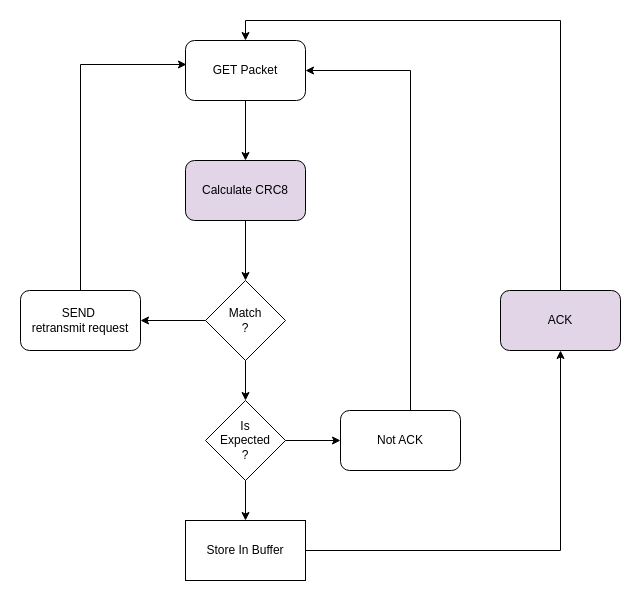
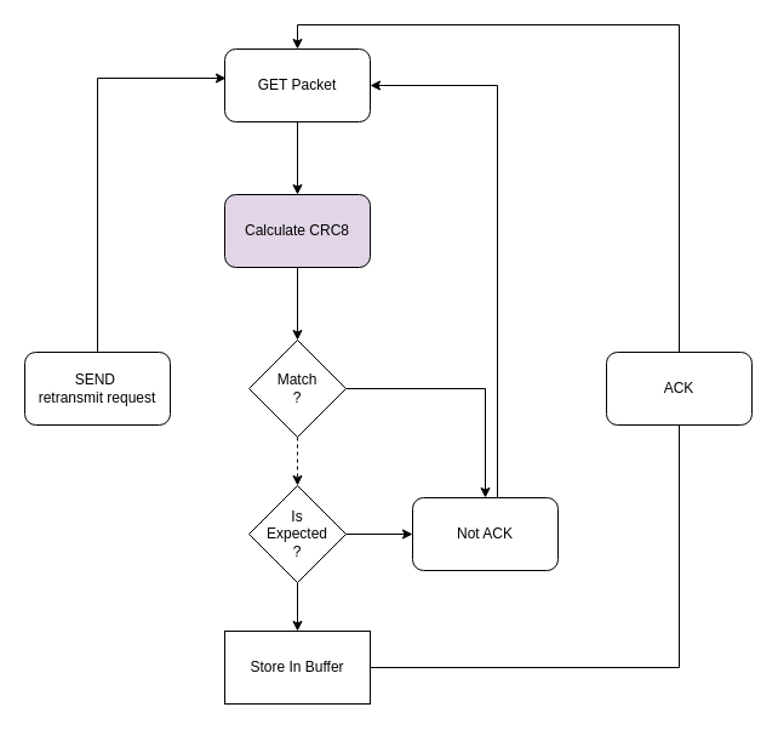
- <mxCell id="7" value="" style="edgeStyle=orthogonalEdgeStyle;rounded=0;orthogonalLoop=1;jettySize=auto;html=1;" edge="1" parent="1" source="8" target="9"><mxGeometry relative="1" as="geometry" /></mxCell>
+ <mxCell id="7" value="" style="edgeStyle=orthogonalEdgeStyle;rounded=0;orthogonalLoop=1;jettySize=auto;html=1;" edge="1" parent="1" source="8" target="16"><mxGeometry relative="1" as="geometry" /></mxCell>
- <mxCell id="18" value="ACK" style="rounded=1;whiteSpace=wrap;html=1;fillColor=#e1d5e7;" vertex="1" parent="1"><mxGeometry x="500" y="290" width="120" height="60" as="geometry" /></mxCell>
+ <mxCell id="18" value="ACK" style="rounded=1;whiteSpace=wrap;html=1;" vertex="1" parent="1"><mxGeometry x="500" y="290" width="120" height="60" as="geometry" /></mxCell>
- <mxCell id="13" style="edgeStyle=orthogonalEdgeStyle;rounded=0;orthogonalLoop=1;jettySize=auto;html=1;entryX=0.5;entryY=1;entryDx=0;entryDy=0;" edge="1" parent="1" source="14" target="18"><mxGeometry relative="1" as="geometry" /></mxCell>
+ <mxCell id="13" style="edgeStyle=orthogonalEdgeStyle;rounded=0;orthogonalLoop=1;jettySize=auto;html=1;entryX=0.5;entryY=1;entryDx=0;entryDy=0;endArrow=none;" edge="1" parent="1" source="14" target="18"><mxGeometry relative="1" as="geometry" /></mxCell>
- <mxCell id="6" value="" style="edgeStyle=orthogonalEdgeStyle;rounded=0;orthogonalLoop=1;jettySize=auto;html=1;" edge="1" parent="1" source="8" target="12"><mxGeometry relative="1" as="geometry" /></mxCell>
+ <mxCell id="6" value="" style="edgeStyle=orthogonalEdgeStyle;rounded=0;orthogonalLoop=1;jettySize=auto;html=1;dashed=1;" edge="1" parent="1" source="8" target="12"><mxGeometry relative="1" as="geometry" /></mxCell>
